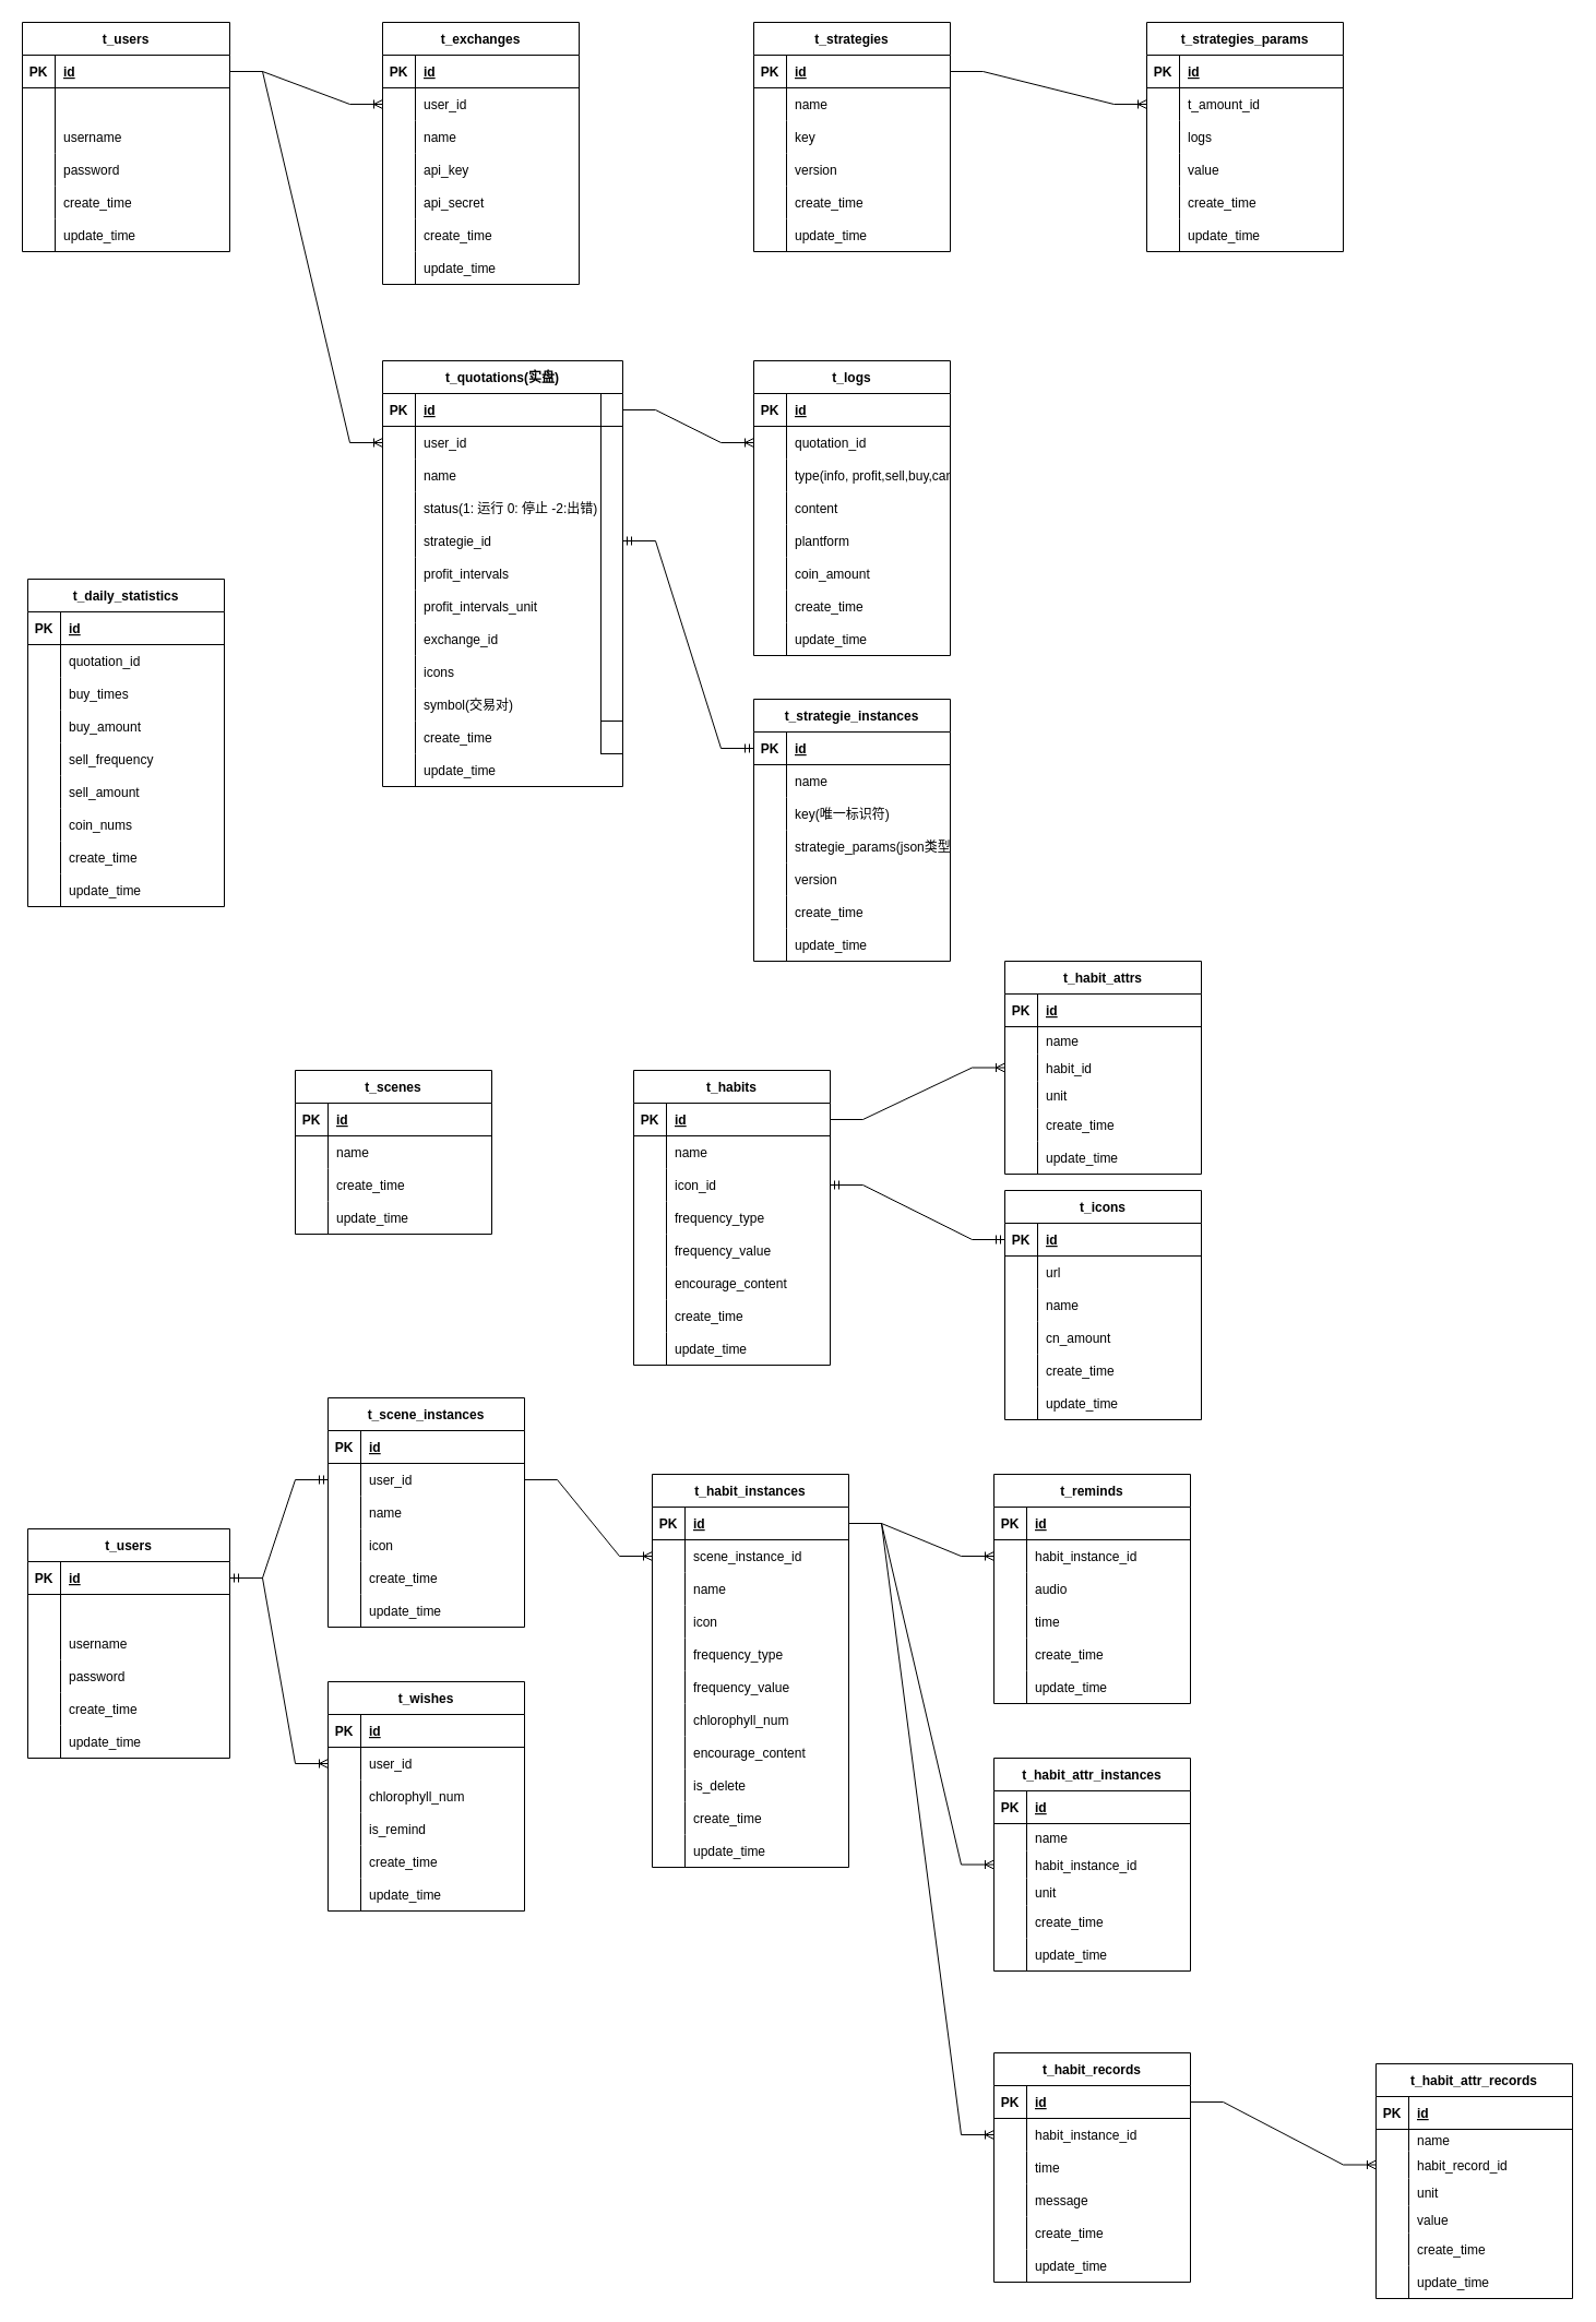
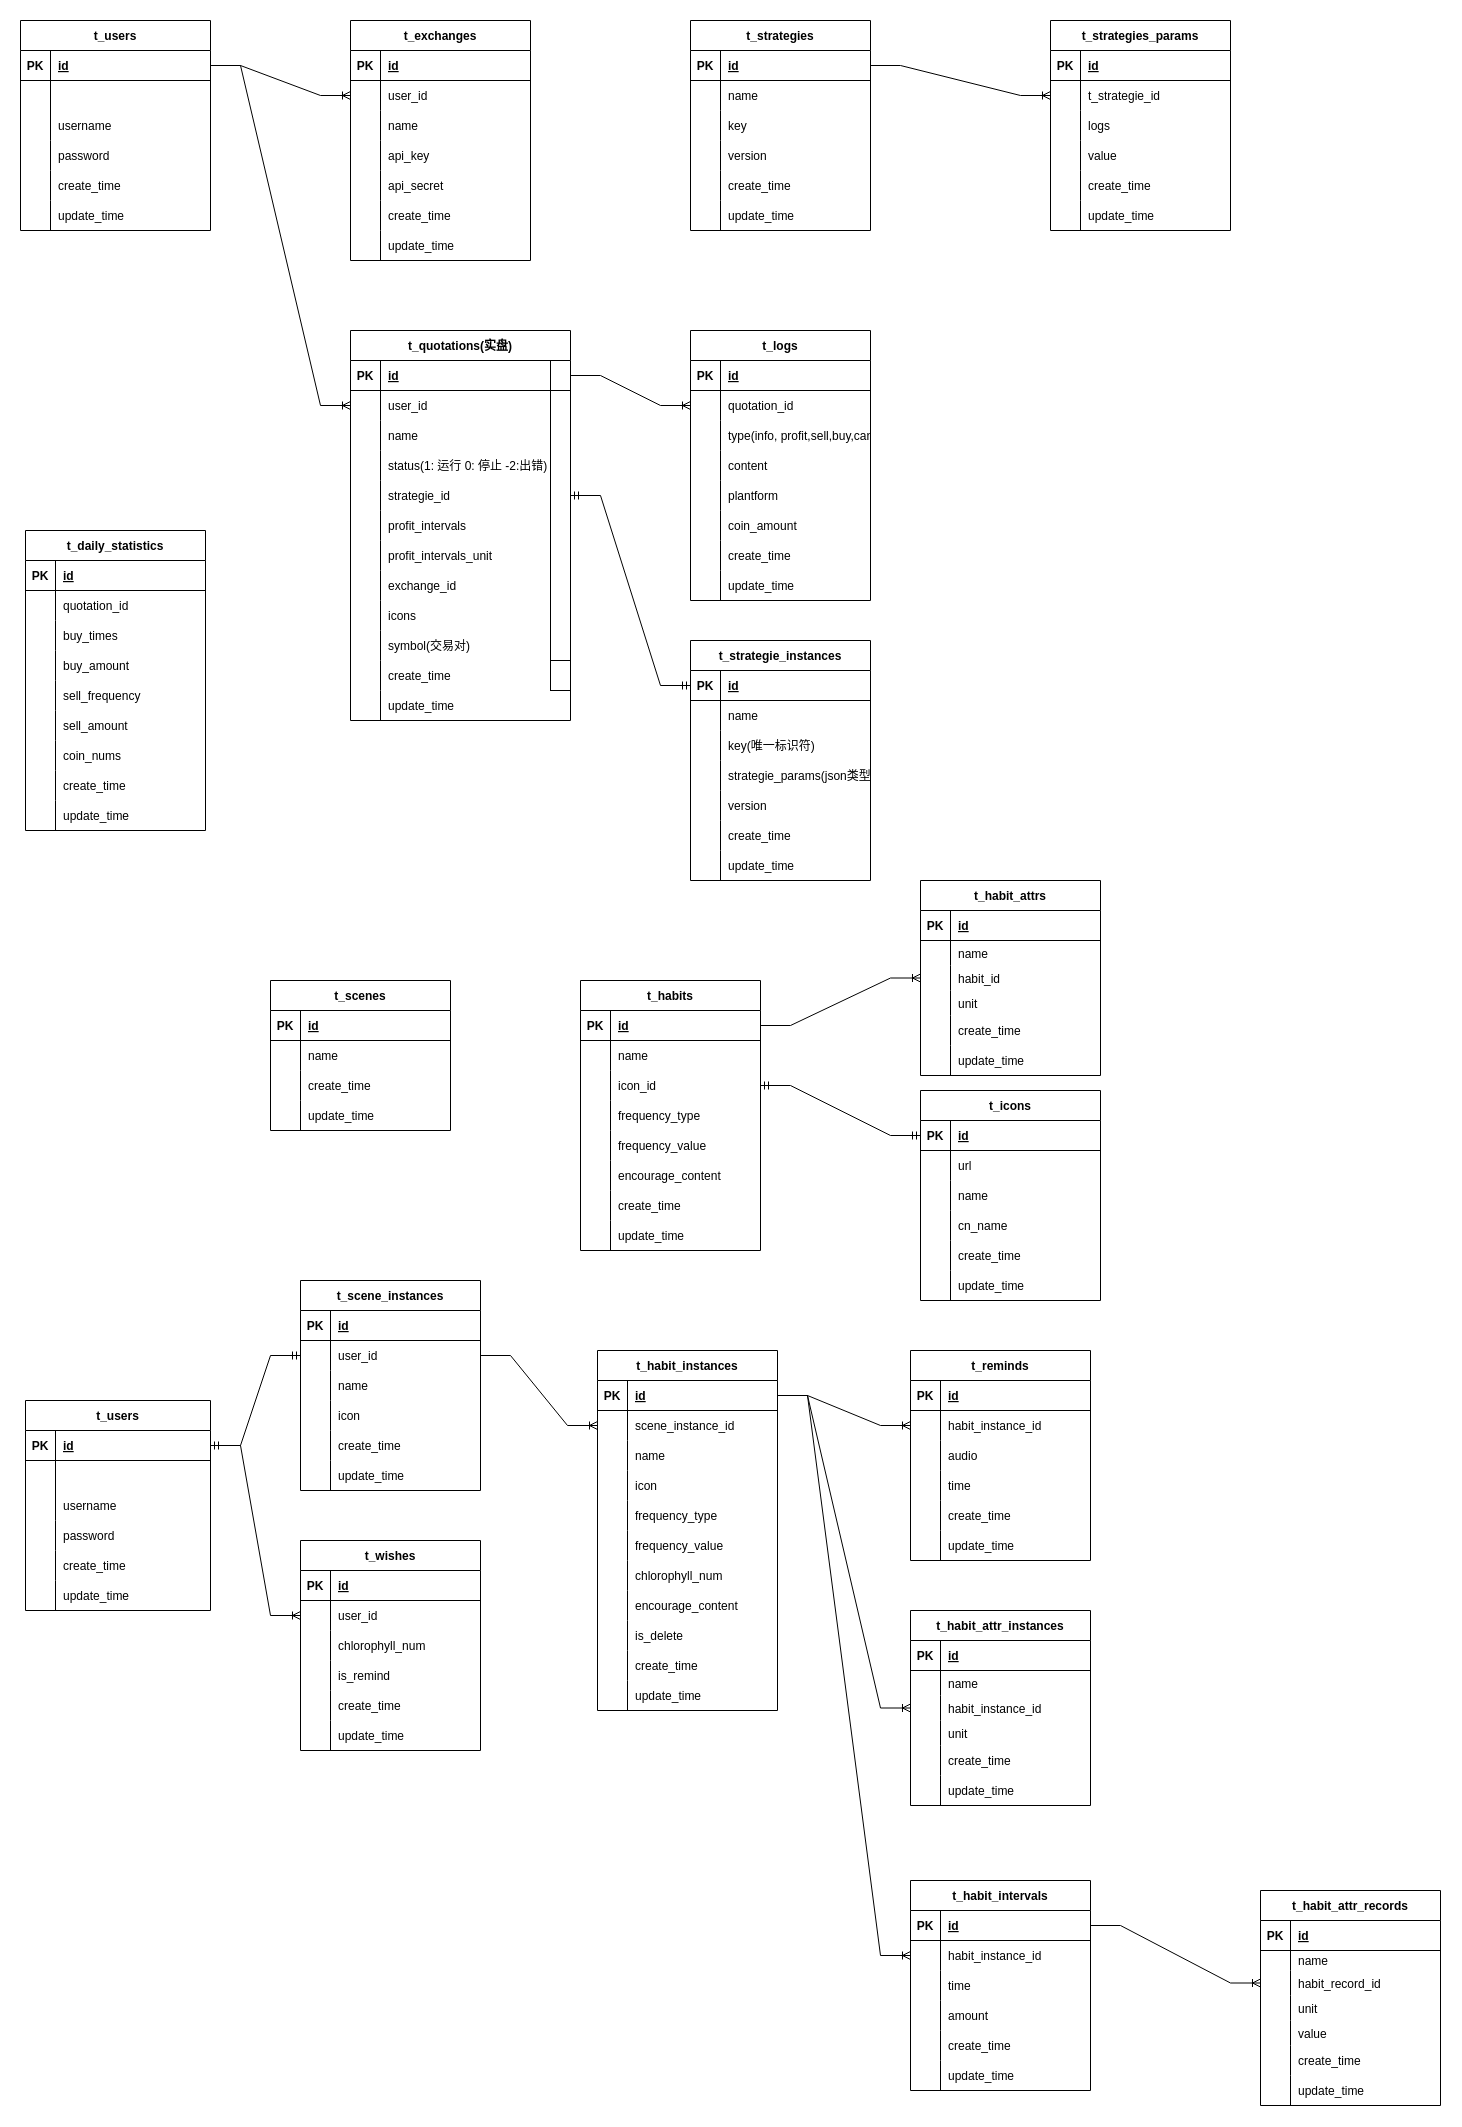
- <mxCell id="107" value="t_amount_id" style="shape=partialRectangle;connectable=0;fillColor=none;top=0;left=0;bottom=0;right=0;align=left;spacingLeft=6;overflow=hidden;" parent="105" vertex="1"><mxGeometry x="30" width="150" height="30" as="geometry"><mxRectangle width="150" height="30" as="alternateBounds" /></mxGeometry></mxCell>
+ <mxCell id="107" value="t_strategie_id" style="shape=partialRectangle;connectable=0;fillColor=none;top=0;left=0;bottom=0;right=0;align=left;spacingLeft=6;overflow=hidden;" parent="105" vertex="1"><mxGeometry x="30" width="150" height="30" as="geometry"><mxRectangle width="150" height="30" as="alternateBounds" /></mxGeometry></mxCell>
- <mxCell id="401" value="cn_amount" style="shape=partialRectangle;connectable=0;fillColor=none;top=0;left=0;bottom=0;right=0;align=left;spacingLeft=6;overflow=hidden;" vertex="1" parent="399"><mxGeometry x="30" width="150" height="30" as="geometry"><mxRectangle width="150" height="30" as="alternateBounds" /></mxGeometry></mxCell>
+ <mxCell id="401" value="cn_name" style="shape=partialRectangle;connectable=0;fillColor=none;top=0;left=0;bottom=0;right=0;align=left;spacingLeft=6;overflow=hidden;" vertex="1" parent="399"><mxGeometry x="30" width="150" height="30" as="geometry"><mxRectangle width="150" height="30" as="alternateBounds" /></mxGeometry></mxCell>
- <mxCell id="409" value="t_habit_records" style="shape=table;startSize=30;container=1;collapsible=1;childLayout=tableLayout;fixedRows=1;rowLines=0;fontStyle=1;align=center;resizeLast=1;" vertex="1" parent="1"><mxGeometry x="910" y="1880" width="180" height="210" as="geometry" /></mxCell>
+ <mxCell id="409" value="t_habit_intervals" style="shape=table;startSize=30;container=1;collapsible=1;childLayout=tableLayout;fixedRows=1;rowLines=0;fontStyle=1;align=center;resizeLast=1;" vertex="1" parent="1"><mxGeometry x="910" y="1880" width="180" height="210" as="geometry" /></mxCell>
- <mxCell id="421" value="message" style="shape=partialRectangle;connectable=0;fillColor=none;top=0;left=0;bottom=0;right=0;align=left;spacingLeft=6;overflow=hidden;" vertex="1" parent="419"><mxGeometry x="30" width="150" height="30" as="geometry"><mxRectangle width="150" height="30" as="alternateBounds" /></mxGeometry></mxCell>
+ <mxCell id="421" value="amount" style="shape=partialRectangle;connectable=0;fillColor=none;top=0;left=0;bottom=0;right=0;align=left;spacingLeft=6;overflow=hidden;" vertex="1" parent="419"><mxGeometry x="30" width="150" height="30" as="geometry"><mxRectangle width="150" height="30" as="alternateBounds" /></mxGeometry></mxCell>
